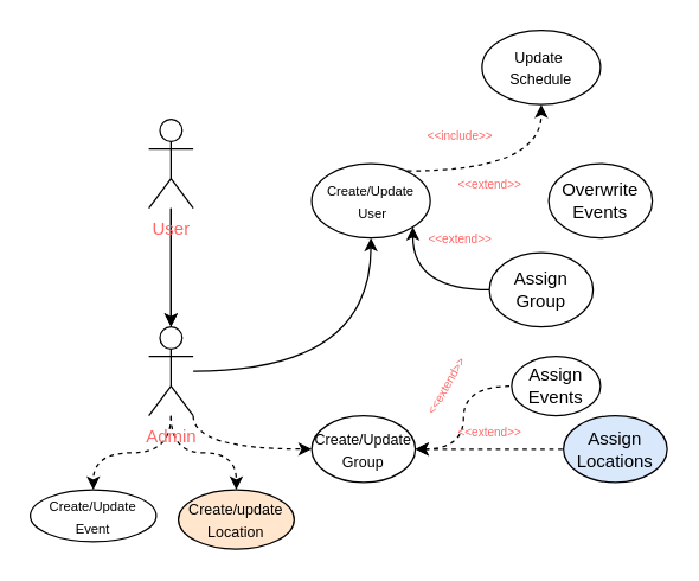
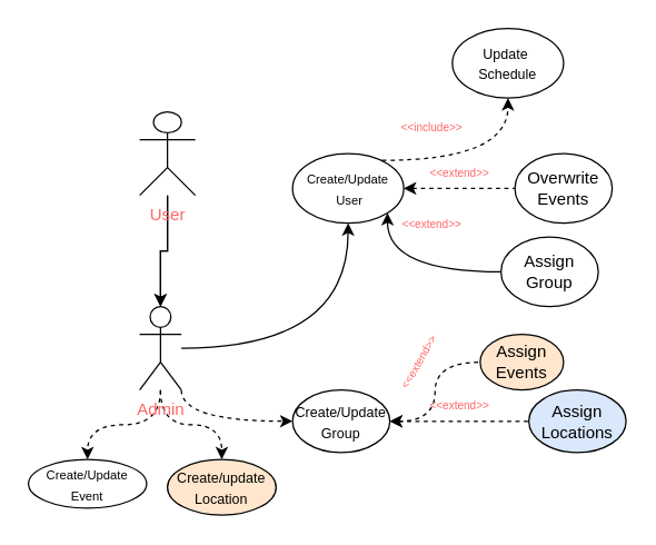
- <mxCell id="4" value="User" style="shape=umlActor;verticalLabelPosition=bottom;verticalAlign=top;html=1;outlineConnect=0;strokeColor=#000000;fillColor=none;fontColor=#FF6666;" vertex="1" parent="1"><mxGeometry x="100" y="80" width="30" height="60" as="geometry" /></mxCell>
+ <mxCell id="4" value="User" style="shape=umlActor;verticalLabelPosition=bottom;verticalAlign=top;html=1;outlineConnect=0;strokeColor=#000000;fillColor=none;fontColor=#FF6666;" vertex="1" parent="1"><mxGeometry x="100" y="80" width="40" height="60" as="geometry" /></mxCell>
+ <mxCell id="14" value="" style="edgeStyle=orthogonalEdgeStyle;rounded=0;orthogonalLoop=1;jettySize=auto;html=1;fontColor=#FF6666;dashed=1;endArrow=none;endFill=0;startArrow=classic;startFill=1;" edge="1" parent="1" source="16" target="17"><mxGeometry relative="1" as="geometry" /></mxCell>
- <mxCell id="24" value="Assign Group" style="ellipse;whiteSpace=wrap;html=1;strokeColor=#000000;fillColor=#FFFFFF;fontColor=#000000;" vertex="1" parent="1"><mxGeometry x="330" y="170" width="70" height="50" as="geometry" /></mxCell>
+ <mxCell id="24" value="Assign Group" style="ellipse;whiteSpace=wrap;html=1;strokeColor=#000000;fillColor=#FFFFFF;fontColor=#000000;" vertex="1" parent="1"><mxGeometry x="360" y="170" width="70" height="50" as="geometry" /></mxCell>
- <mxCell id="27" value="Assign Events" style="ellipse;whiteSpace=wrap;html=1;strokeColor=#000000;fillColor=#FFFFFF;fontColor=#000000;" vertex="1" parent="1"><mxGeometry x="345" y="240" width="60" height="40" as="geometry" /></mxCell>
+ <mxCell id="27" value="Assign Events" style="ellipse;whiteSpace=wrap;html=1;strokeColor=#000000;fillColor=#ffe6cc;fontColor=#000000;" vertex="1" parent="1"><mxGeometry x="345" y="240" width="60" height="40" as="geometry" /></mxCell>
